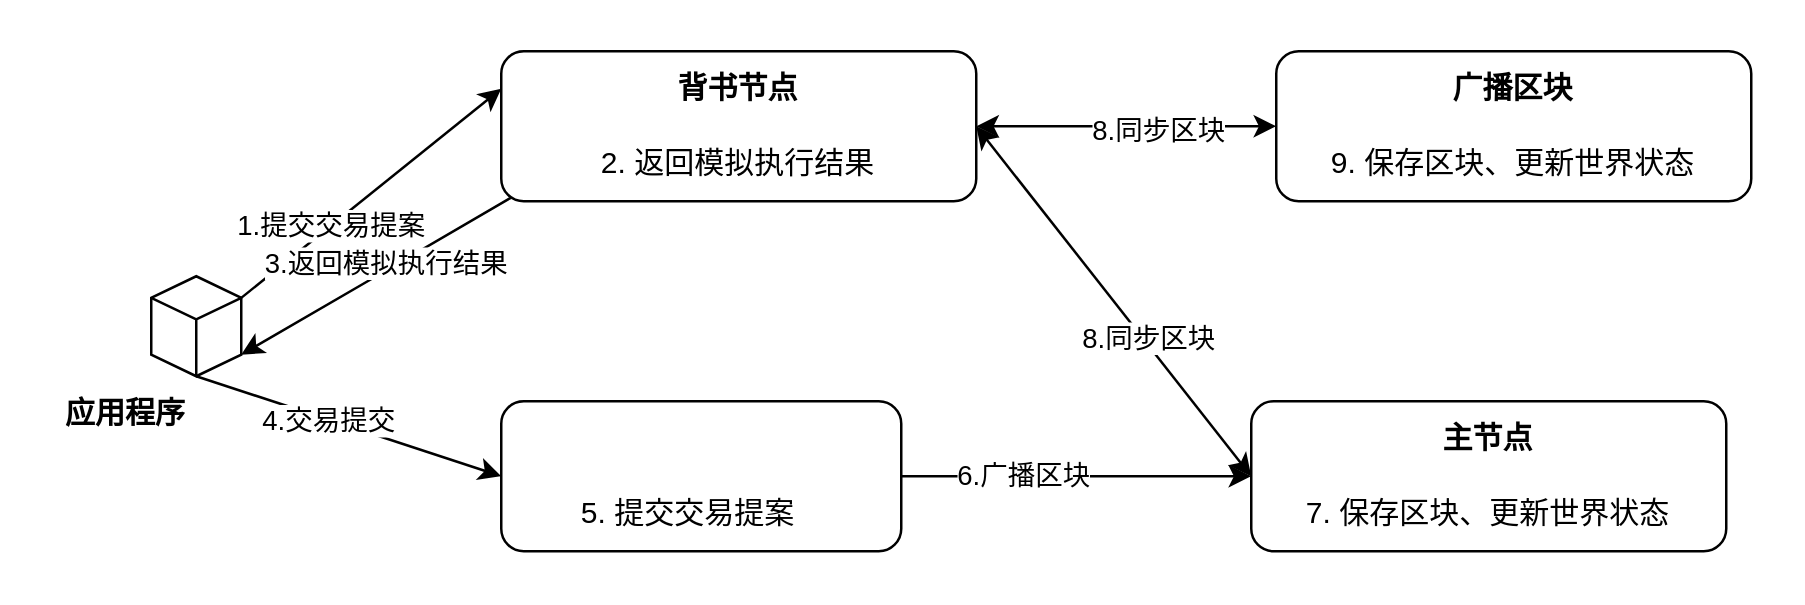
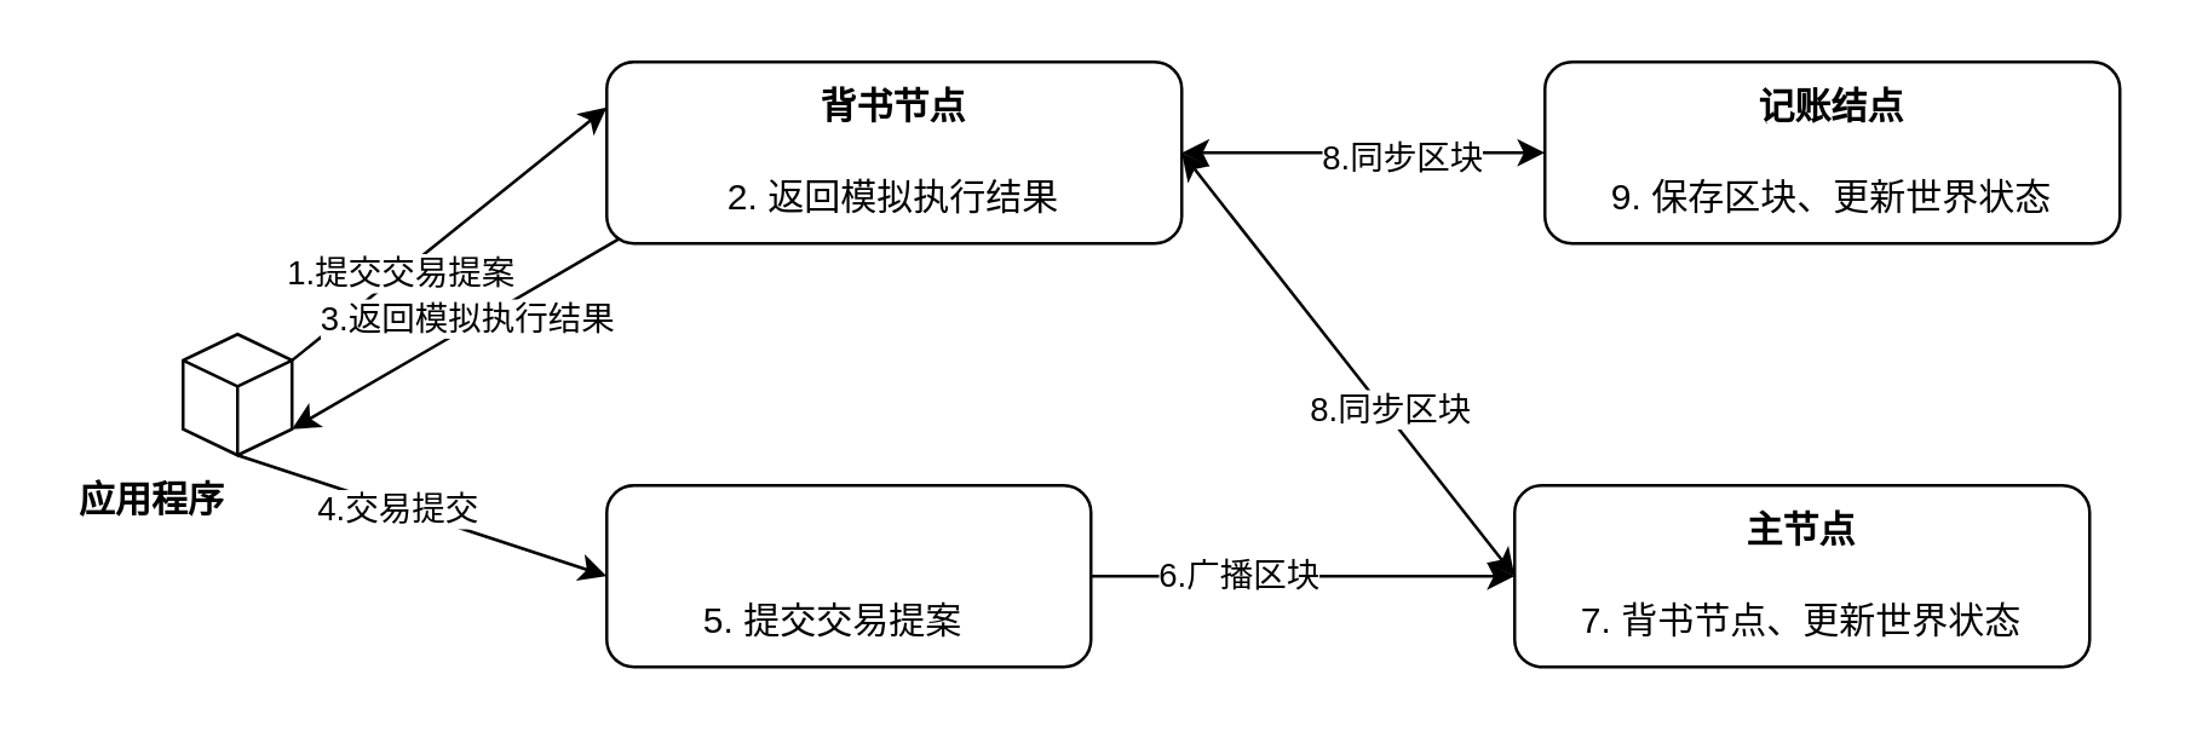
- <mxCell id="23" value="广播区块" style="text;html=1;strokeColor=none;fillColor=none;align=center;verticalAlign=middle;whiteSpace=wrap;rounded=0;fontStyle=1" vertex="1" parent="1"><mxGeometry x="575" y="20" width="60" height="30" as="geometry" /></mxCell>
+ <mxCell id="23" value="记账结点" style="text;html=1;strokeColor=none;fillColor=none;align=center;verticalAlign=middle;whiteSpace=wrap;rounded=0;fontStyle=1" vertex="1" parent="1"><mxGeometry x="575" y="20" width="60" height="30" as="geometry" /></mxCell>
- <mxCell id="27" value="7. 保存区块、更新世界状态" style="text;html=1;strokeColor=none;fillColor=none;align=center;verticalAlign=middle;whiteSpace=wrap;rounded=0;" vertex="1" parent="1"><mxGeometry x="510" y="190" width="170" height="30" as="geometry" /></mxCell>
+ <mxCell id="27" value="7. 背书节点、更新世界状态" style="text;html=1;strokeColor=none;fillColor=none;align=center;verticalAlign=middle;whiteSpace=wrap;rounded=0;" vertex="1" parent="1"><mxGeometry x="510" y="190" width="170" height="30" as="geometry" /></mxCell>
